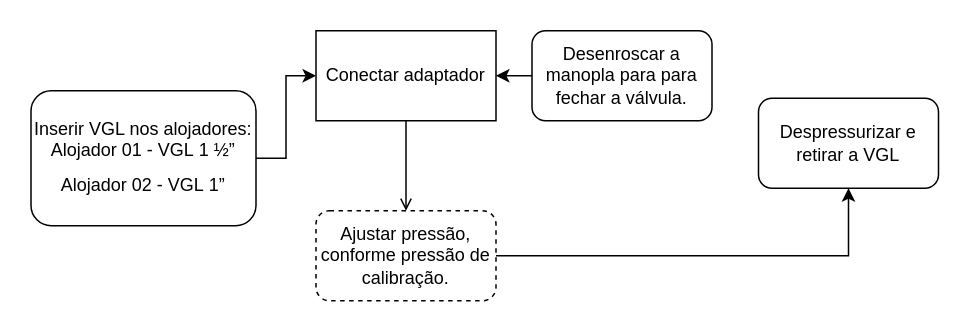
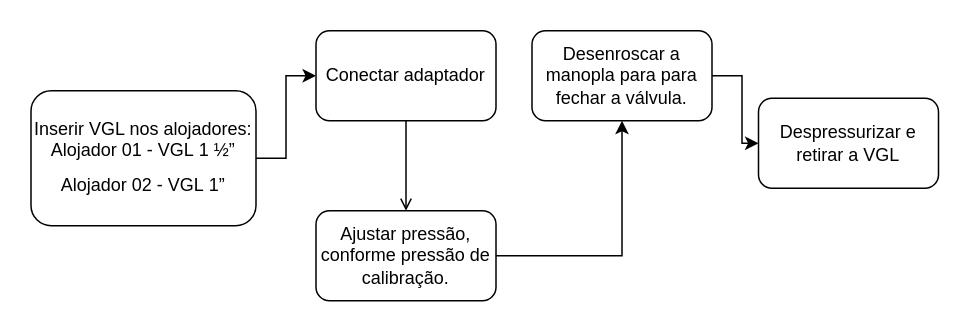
- <mxCell id="5" value="Conectar adaptador" style="whiteSpace=wrap;html=1;fontSize=12;rounded=0;" vertex="1" parent="1"><mxGeometry x="210" y="20" width="120" height="60" as="geometry" /></mxCell>
+ <mxCell id="5" value="Conectar adaptador" style="rounded=1;whiteSpace=wrap;html=1;fontSize=12;" vertex="1" parent="1"><mxGeometry x="210" y="20" width="120" height="60" as="geometry" /></mxCell>
- <mxCell id="8" style="edgeStyle=orthogonalEdgeStyle;rounded=0;orthogonalLoop=1;jettySize=auto;html=1;fontSize=12;" edge="1" parent="1" source="9" target="5"><mxGeometry relative="1" as="geometry" /></mxCell>
+ <mxCell id="8" style="edgeStyle=orthogonalEdgeStyle;rounded=0;orthogonalLoop=1;jettySize=auto;html=1;entryX=0;entryY=0.5;entryDx=0;entryDy=0;fontSize=12;" edge="1" parent="1" source="9" target="10"><mxGeometry relative="1" as="geometry" /></mxCell>
- <mxCell id="7" value="Ajustar pressão, conforme pressão de calibração." style="rounded=1;whiteSpace=wrap;html=1;fontSize=12;dashed=1;" vertex="1" parent="1"><mxGeometry x="210" y="140" width="120" height="60" as="geometry" /></mxCell>
+ <mxCell id="7" value="Ajustar pressão, conforme pressão de calibração." style="rounded=1;whiteSpace=wrap;html=1;fontSize=12;" vertex="1" parent="1"><mxGeometry x="210" y="140" width="120" height="60" as="geometry" /></mxCell>
- <mxCell id="6" style="edgeStyle=orthogonalEdgeStyle;rounded=0;orthogonalLoop=1;jettySize=auto;html=1;fontSize=12;" edge="1" parent="1" source="7" target="10"><mxGeometry relative="1" as="geometry" /></mxCell>
+ <mxCell id="6" style="edgeStyle=orthogonalEdgeStyle;rounded=0;orthogonalLoop=1;jettySize=auto;html=1;fontSize=12;" edge="1" parent="1" source="7" target="9"><mxGeometry relative="1" as="geometry" /></mxCell>
